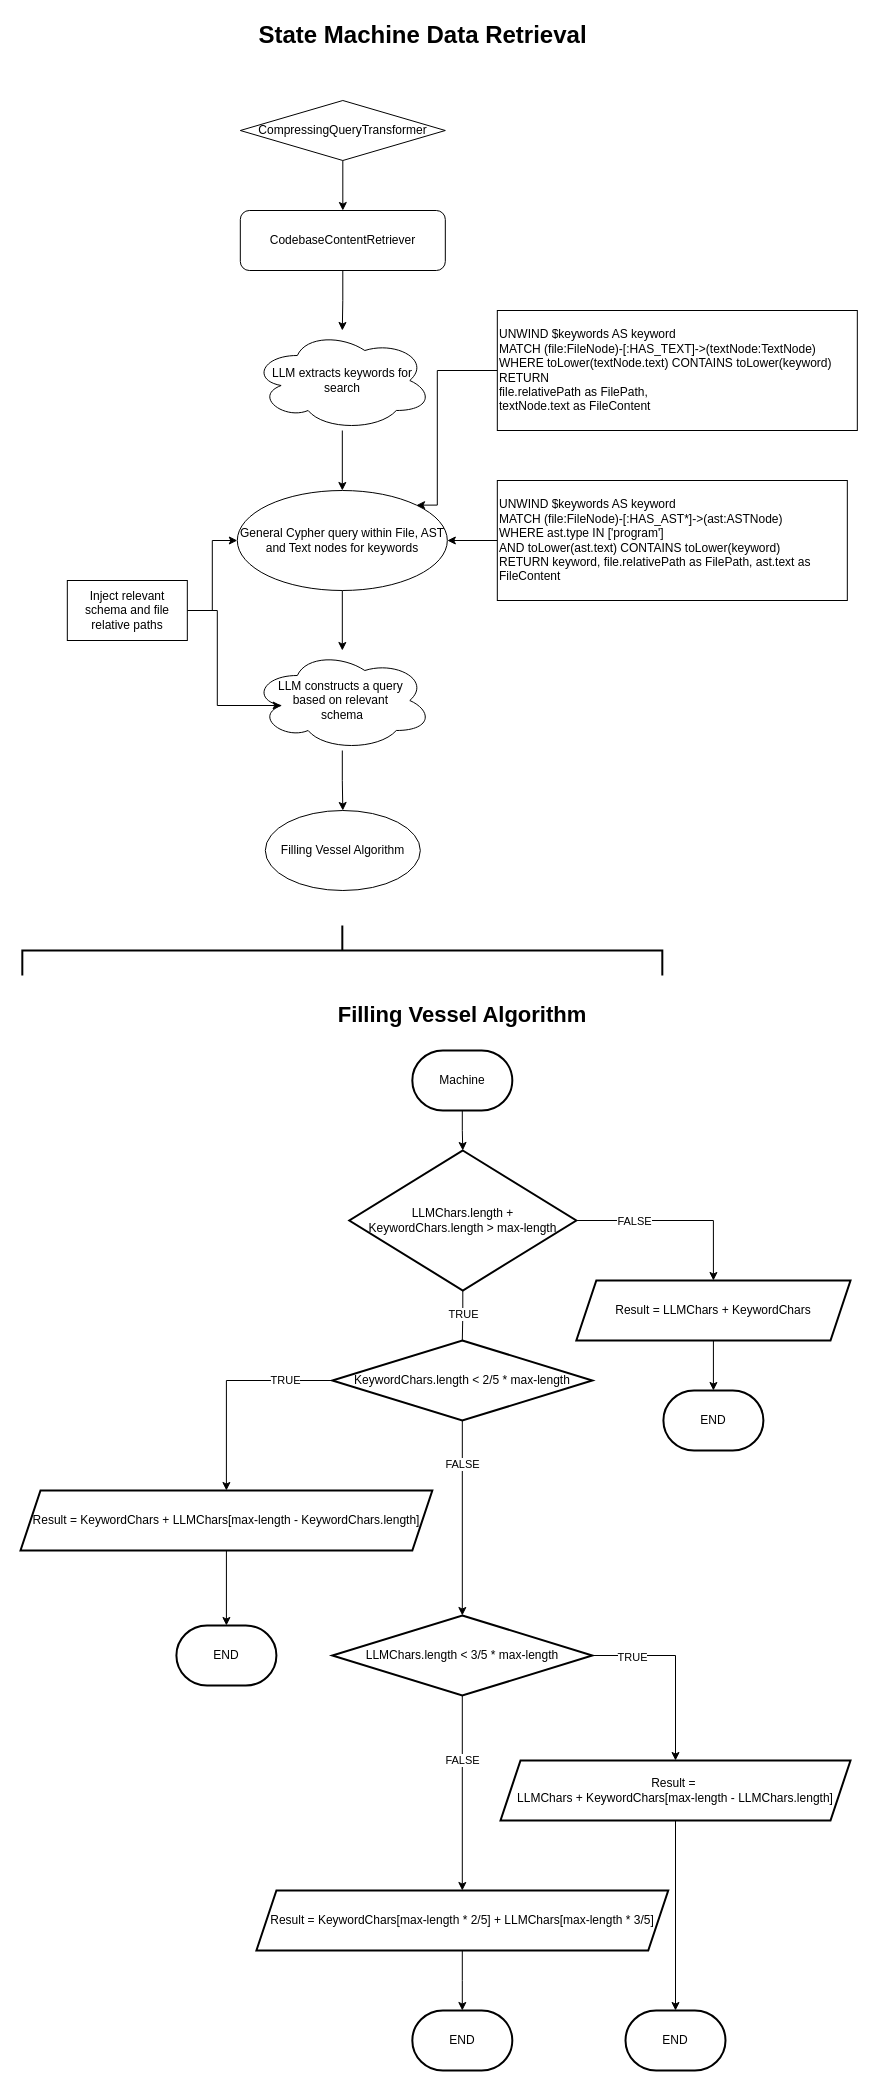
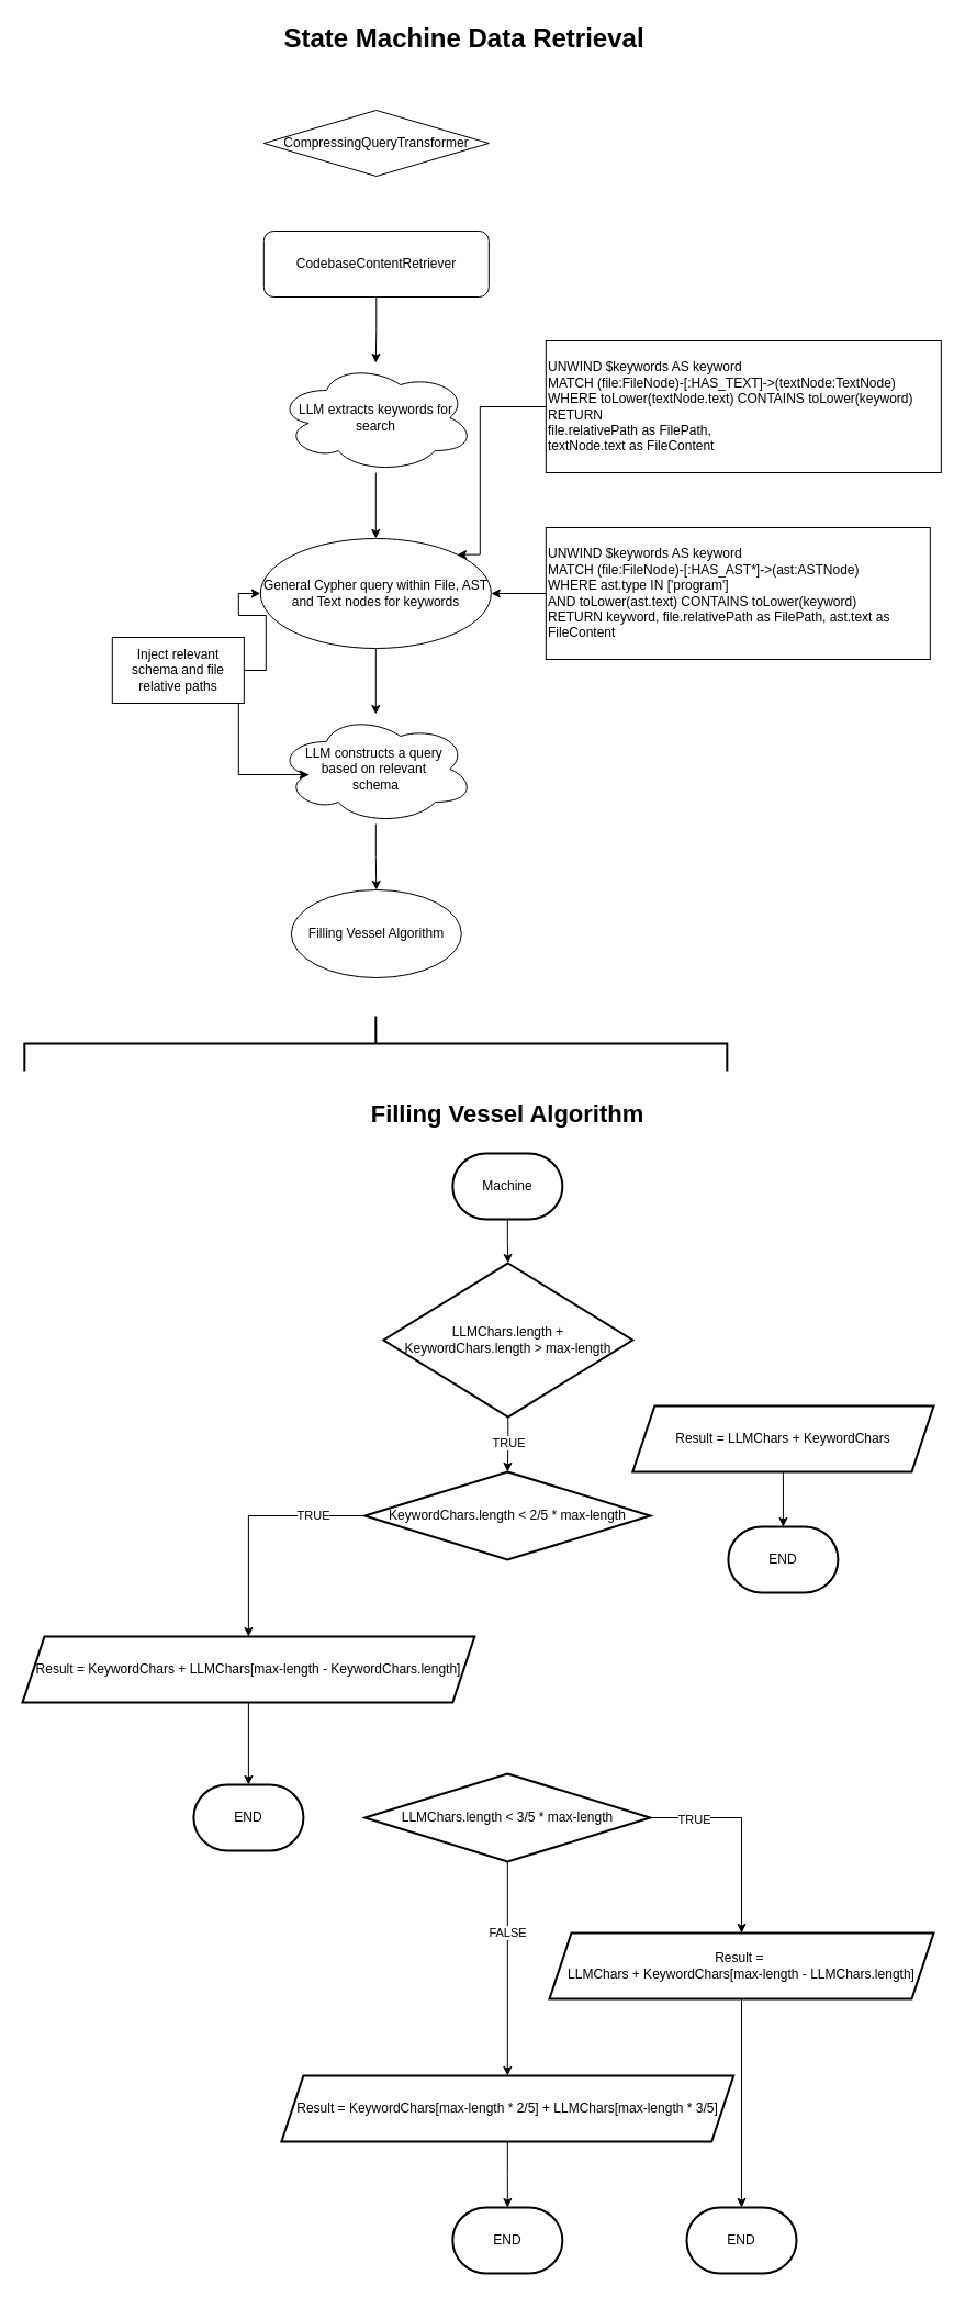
- <mxCell id="2" value="" style="edgeStyle=orthogonalEdgeStyle;rounded=0;orthogonalLoop=1;jettySize=auto;html=1;" parent="1" source="3" target="5" edge="1"><mxGeometry relative="1" as="geometry" /></mxCell>
- <mxCell id="16" value="Inject relevant schema and file relative paths" style="rounded=0;whiteSpace=wrap;html=1;" parent="1" vertex="1"><mxGeometry x="66.82" y="580" width="120" height="60" as="geometry" /></mxCell>
+ <mxCell id="16" value="Inject relevant schema and file relative paths" style="rounded=0;whiteSpace=wrap;html=1;" parent="1" vertex="1"><mxGeometry x="101.82" y="580" width="120" height="60" as="geometry" /></mxCell>
- <mxCell id="23" value="" style="edgeStyle=orthogonalEdgeStyle;rounded=0;orthogonalLoop=1;jettySize=auto;html=1;entryX=0.5;entryY=0;entryDx=0;entryDy=0;exitX=1;exitY=0.5;exitDx=0;exitDy=0;" parent="1" source="25" target="46" edge="1"><mxGeometry relative="1" as="geometry"><mxPoint x="700" y="1320" as="targetPoint" /></mxGeometry></mxCell>
- <mxCell id="24" value="FALSE" style="edgeLabel;html=1;align=center;verticalAlign=middle;resizable=0;points=[];" parent="23" vertex="1" connectable="0"><mxGeometry x="-0.41" relative="1" as="geometry"><mxPoint as="offset" /></mxGeometry></mxCell>
- <mxCell id="21" value="" style="edgeStyle=orthogonalEdgeStyle;rounded=0;orthogonalLoop=1;jettySize=auto;html=1;endArrow=none;" parent="1" source="25" target="31" edge="1"><mxGeometry relative="1" as="geometry" /></mxCell>
+ <mxCell id="21" value="" style="edgeStyle=orthogonalEdgeStyle;rounded=0;orthogonalLoop=1;jettySize=auto;html=1;" parent="1" source="25" target="31" edge="1"><mxGeometry relative="1" as="geometry" /></mxCell>
- <mxCell id="29" value="" style="edgeStyle=orthogonalEdgeStyle;rounded=0;orthogonalLoop=1;jettySize=auto;html=1;exitX=0.5;exitY=1;exitDx=0;exitDy=0;entryX=0.5;entryY=0;entryDx=0;entryDy=0;" parent="1" source="31" target="38" edge="1"><mxGeometry relative="1" as="geometry"><mxPoint x="706.72" y="1500" as="targetPoint" /></mxGeometry></mxCell>
- <mxCell id="30" value="FALSE" style="edgeLabel;html=1;align=center;verticalAlign=middle;resizable=0;points=[];" parent="29" vertex="1" connectable="0"><mxGeometry x="-0.557" relative="1" as="geometry"><mxPoint as="offset" /></mxGeometry></mxCell>
